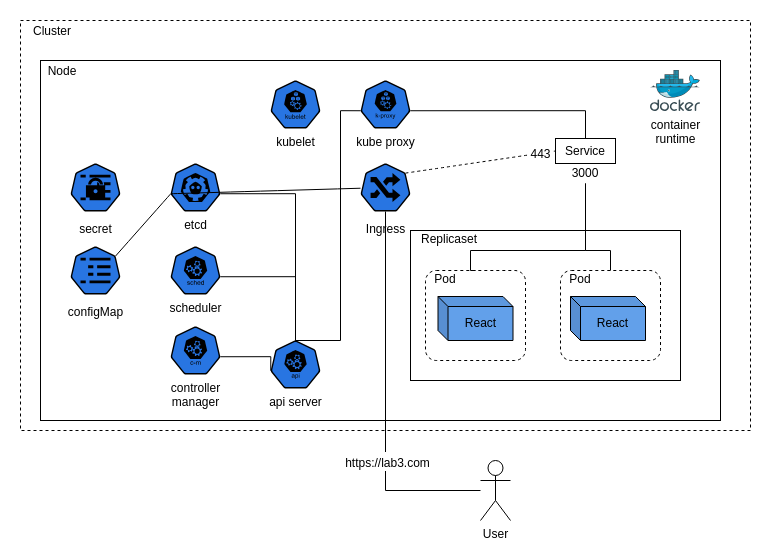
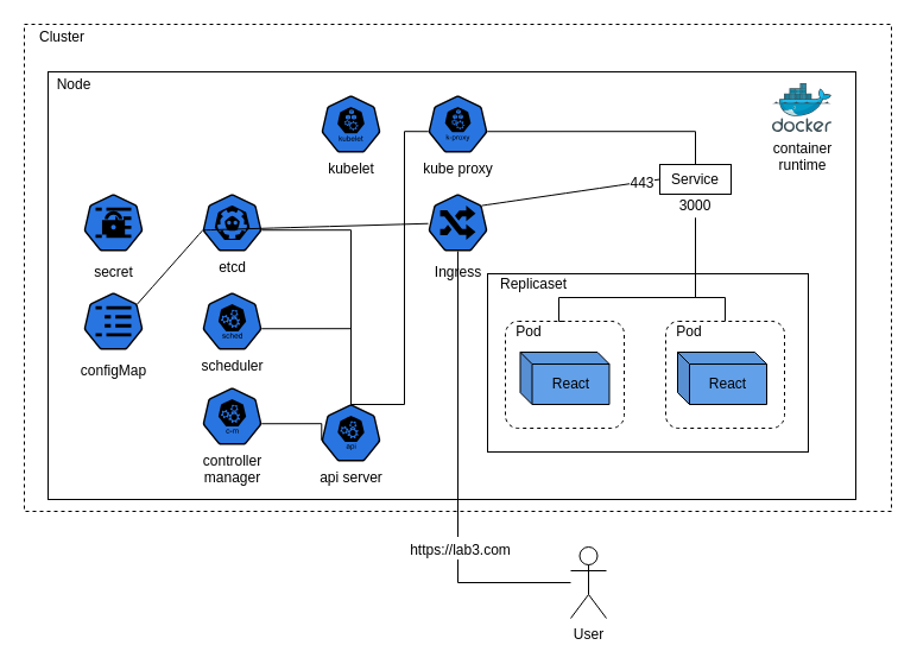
- <mxCell id="32" style="edgeStyle=none;curved=1;rounded=0;orthogonalLoop=1;jettySize=auto;html=1;exitX=0.9;exitY=0.2;exitDx=0;exitDy=0;exitPerimeter=0;entryX=0;entryY=0.5;entryDx=0;entryDy=0;fontSize=12;startSize=8;endSize=8;endArrow=none;endFill=0;dashed=1;" edge="1" parent="1" source="34" target="19"><mxGeometry relative="1" as="geometry" /></mxCell>
+ <mxCell id="32" style="edgeStyle=none;curved=1;rounded=0;orthogonalLoop=1;jettySize=auto;html=1;exitX=0.9;exitY=0.2;exitDx=0;exitDy=0;exitPerimeter=0;entryX=0;entryY=0.5;entryDx=0;entryDy=0;fontSize=12;startSize=8;endSize=8;endArrow=none;endFill=0;" edge="1" parent="1" source="34" target="19"><mxGeometry relative="1" as="geometry" /></mxCell>
